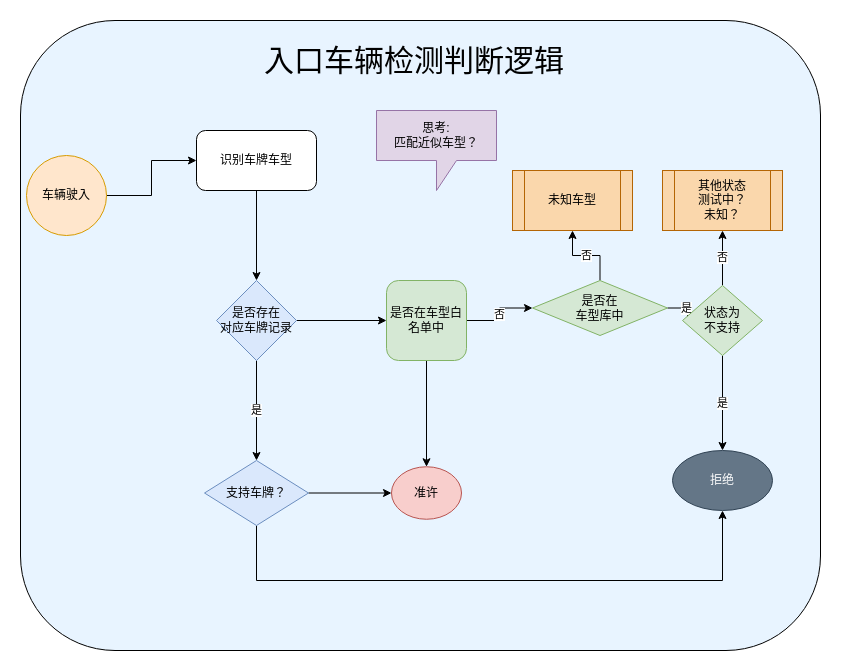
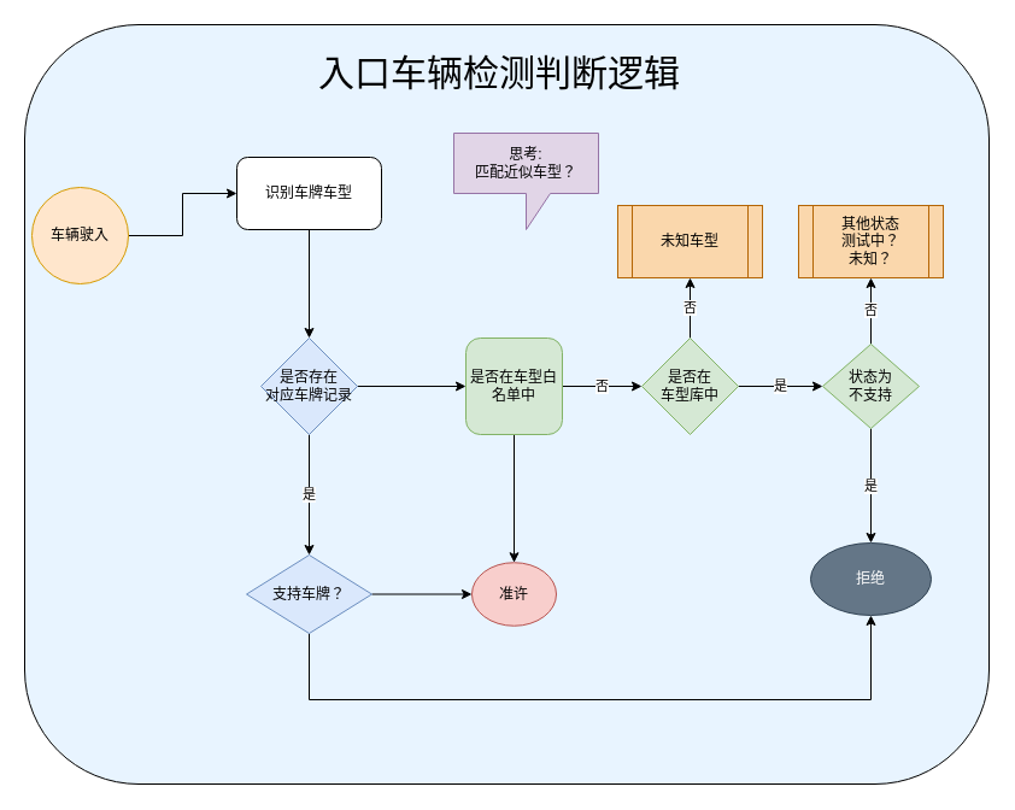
- <mxCell id="20" value="是否在&lt;br&gt;车型库中" style="rhombus;whiteSpace=wrap;html=1;fillColor=#d5e8d4;strokeColor=#82b366;" vertex="1" parent="1"><mxGeometry x="532" y="280" width="135" height="55" as="geometry" /></mxCell>
+ <mxCell id="20" value="是否在&lt;br&gt;车型库中" style="rhombus;whiteSpace=wrap;html=1;fillColor=#d5e8d4;strokeColor=#82b366;" vertex="1" parent="1"><mxGeometry x="532" y="280" width="80" height="80" as="geometry" /></mxCell>
